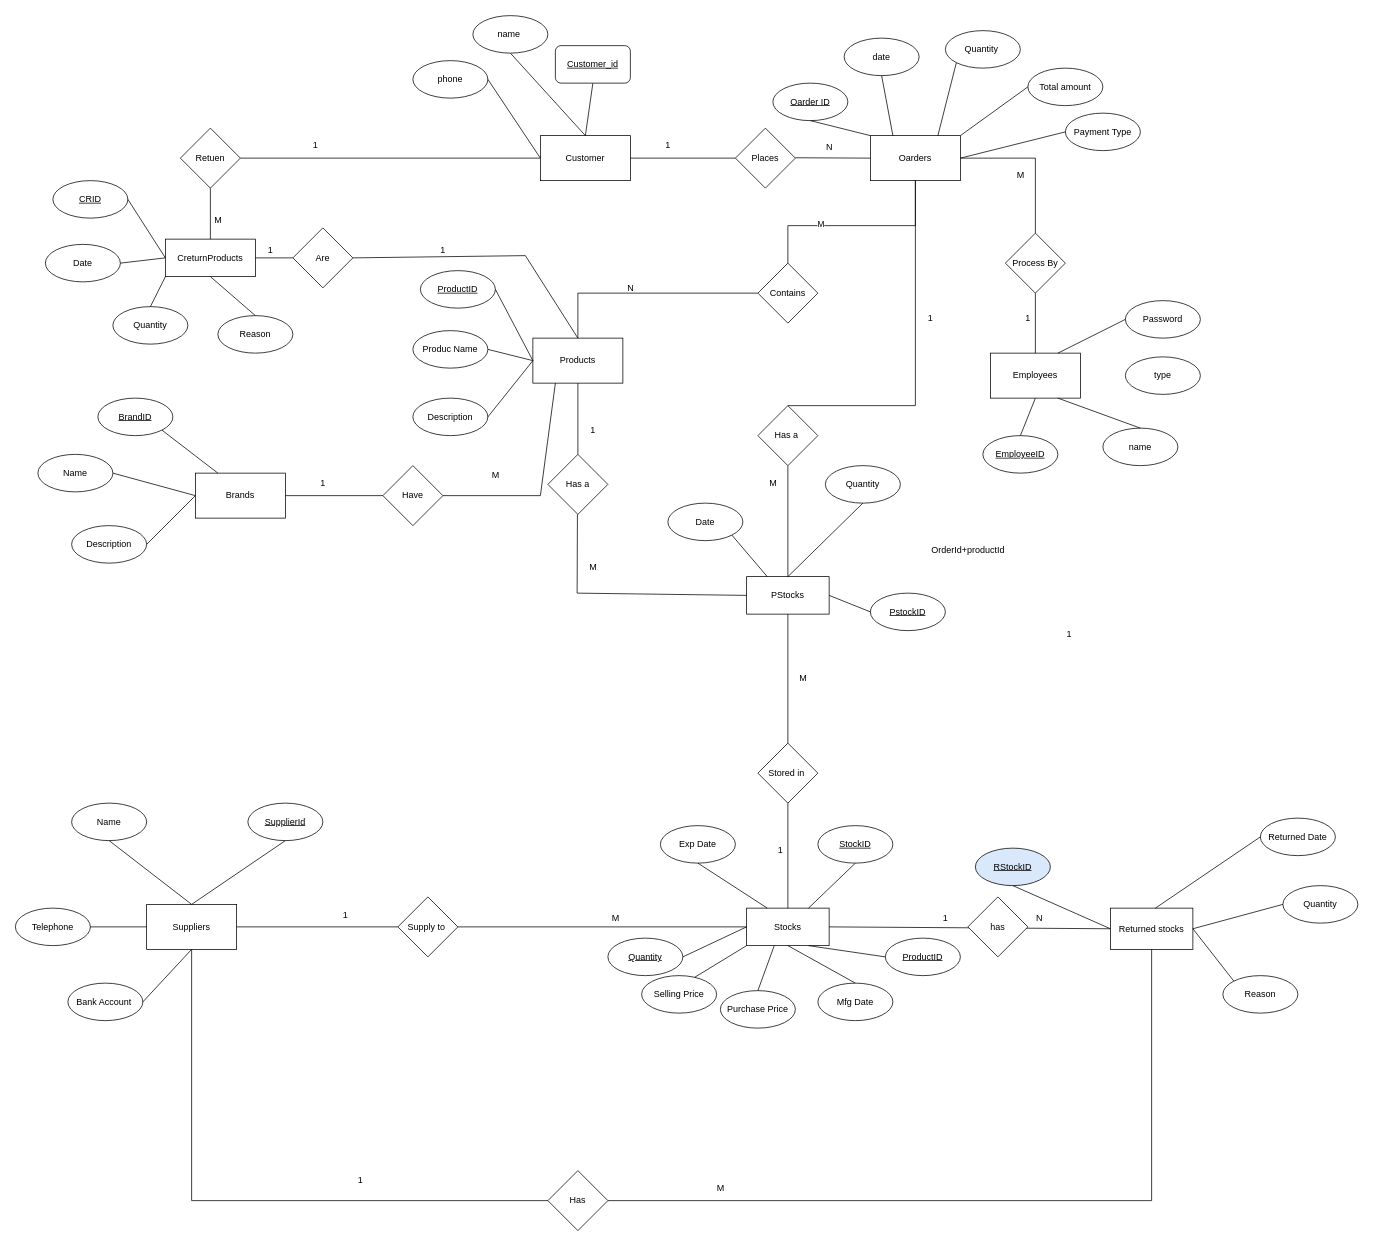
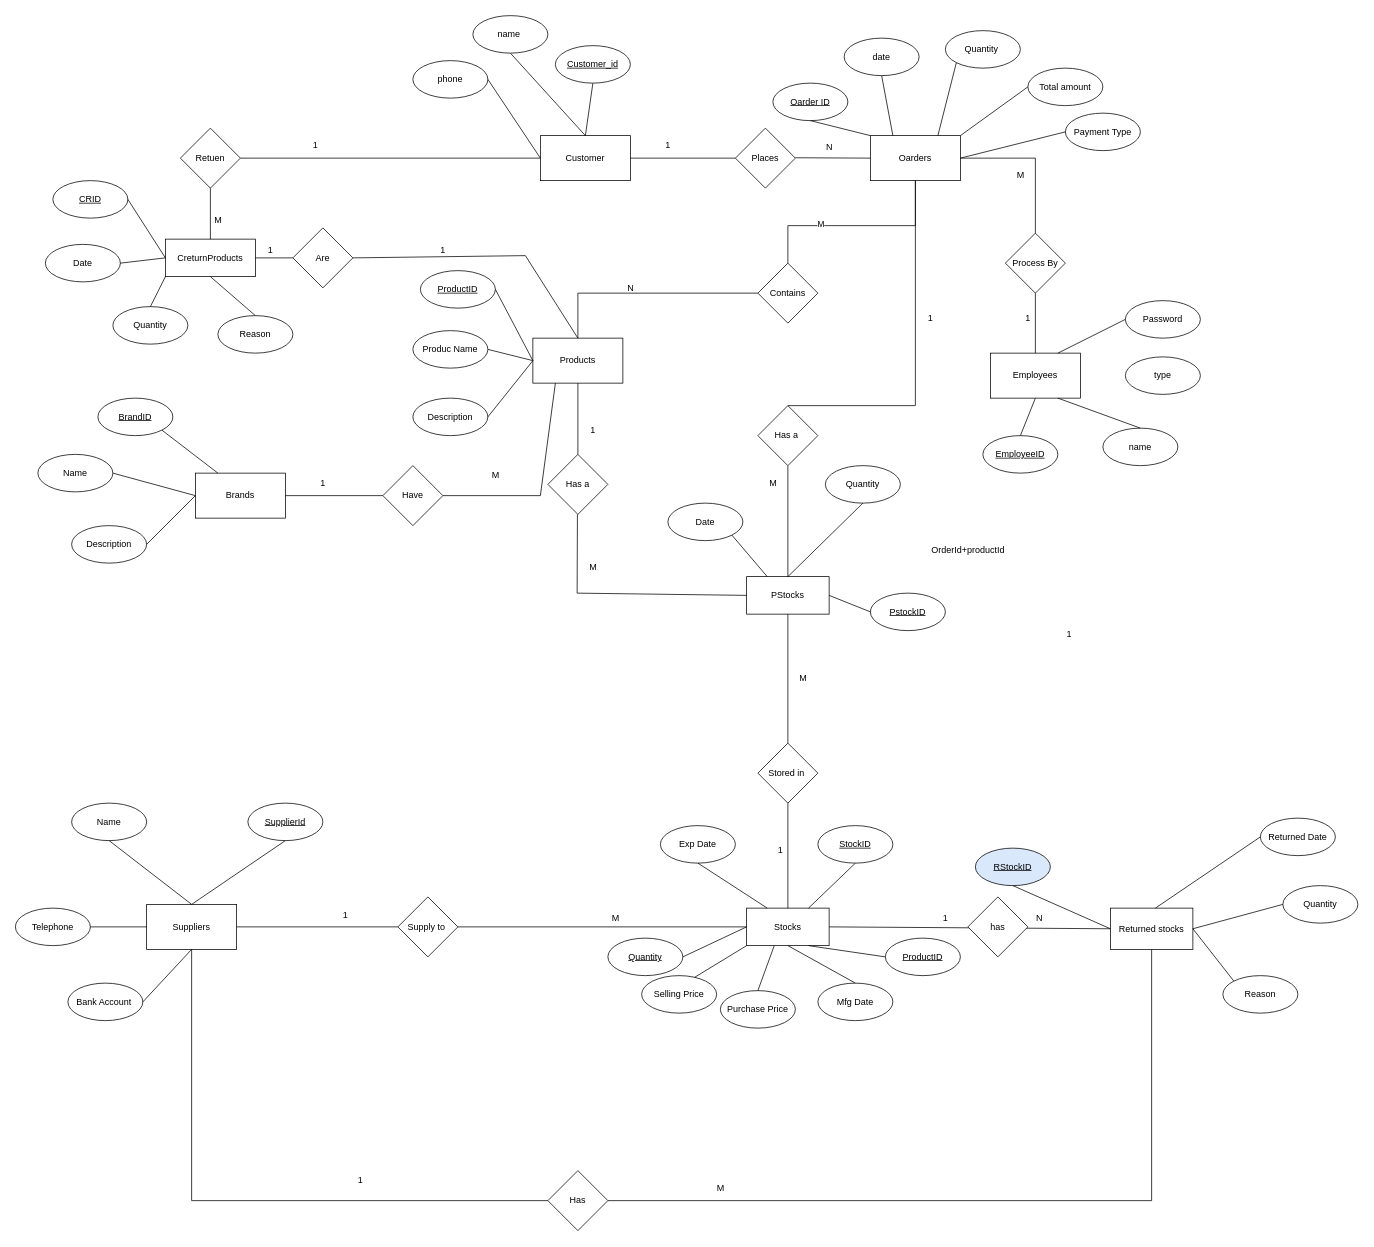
- <mxCell id="26" value="&lt;u&gt;Customer_id&lt;/u&gt;" style="whiteSpace=wrap;html=1;rounded=1;" parent="1" vertex="1"><mxGeometry x="740" y="60" width="100" height="50" as="geometry" /></mxCell>
+ <mxCell id="26" value="&lt;u&gt;Customer_id&lt;/u&gt;" style="ellipse;whiteSpace=wrap;html=1;" parent="1" vertex="1"><mxGeometry x="740" y="60" width="100" height="50" as="geometry" /></mxCell>
